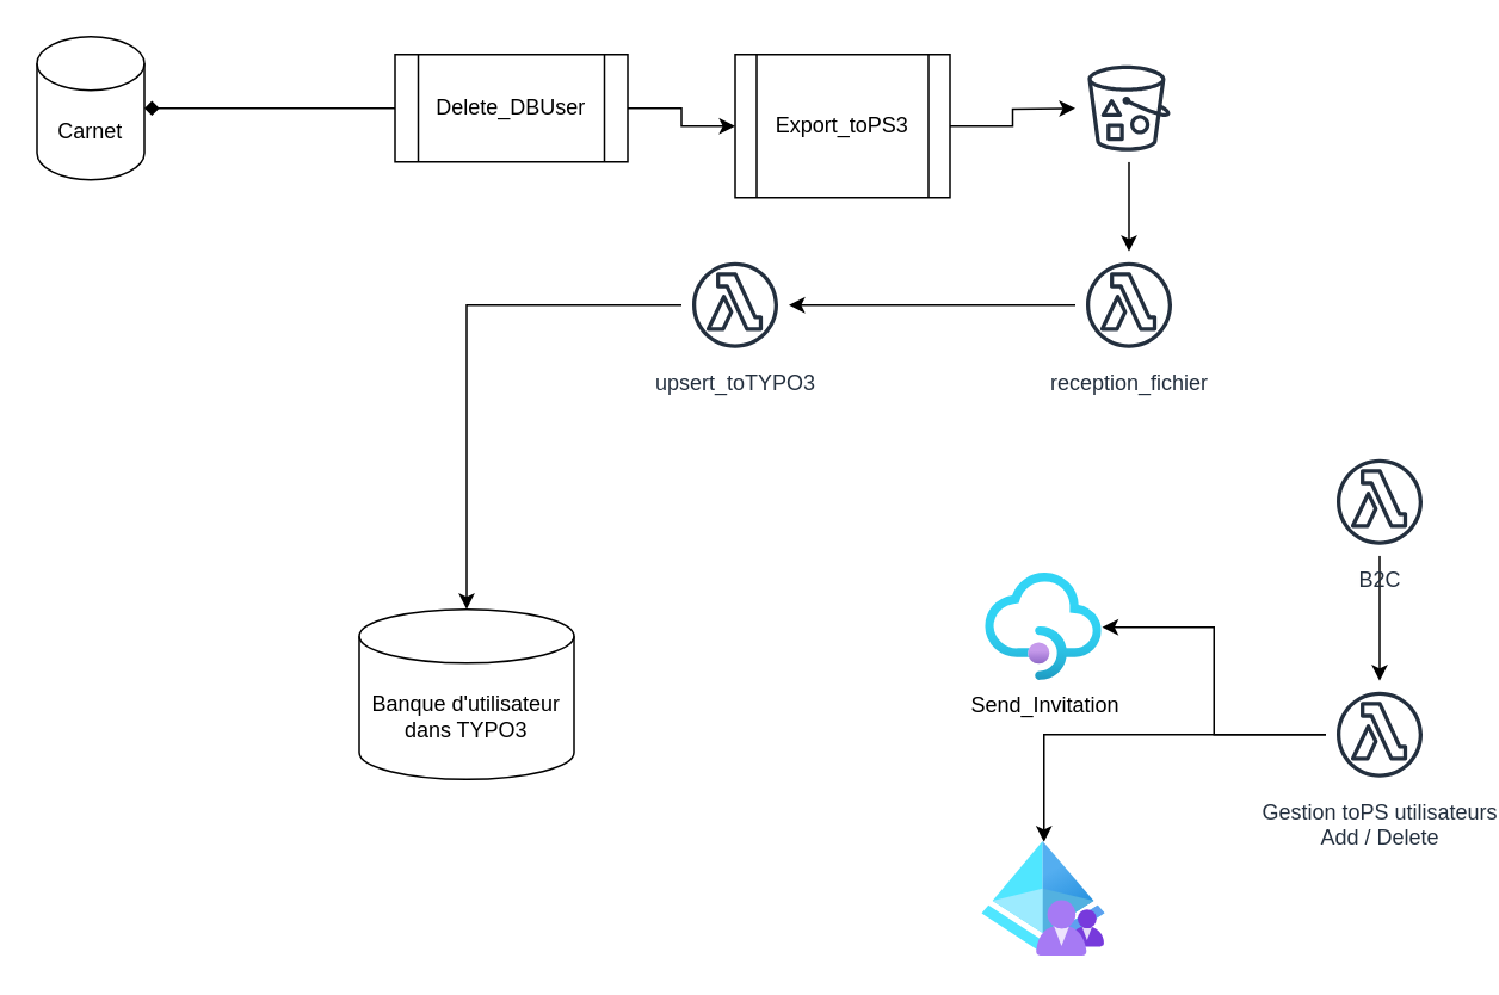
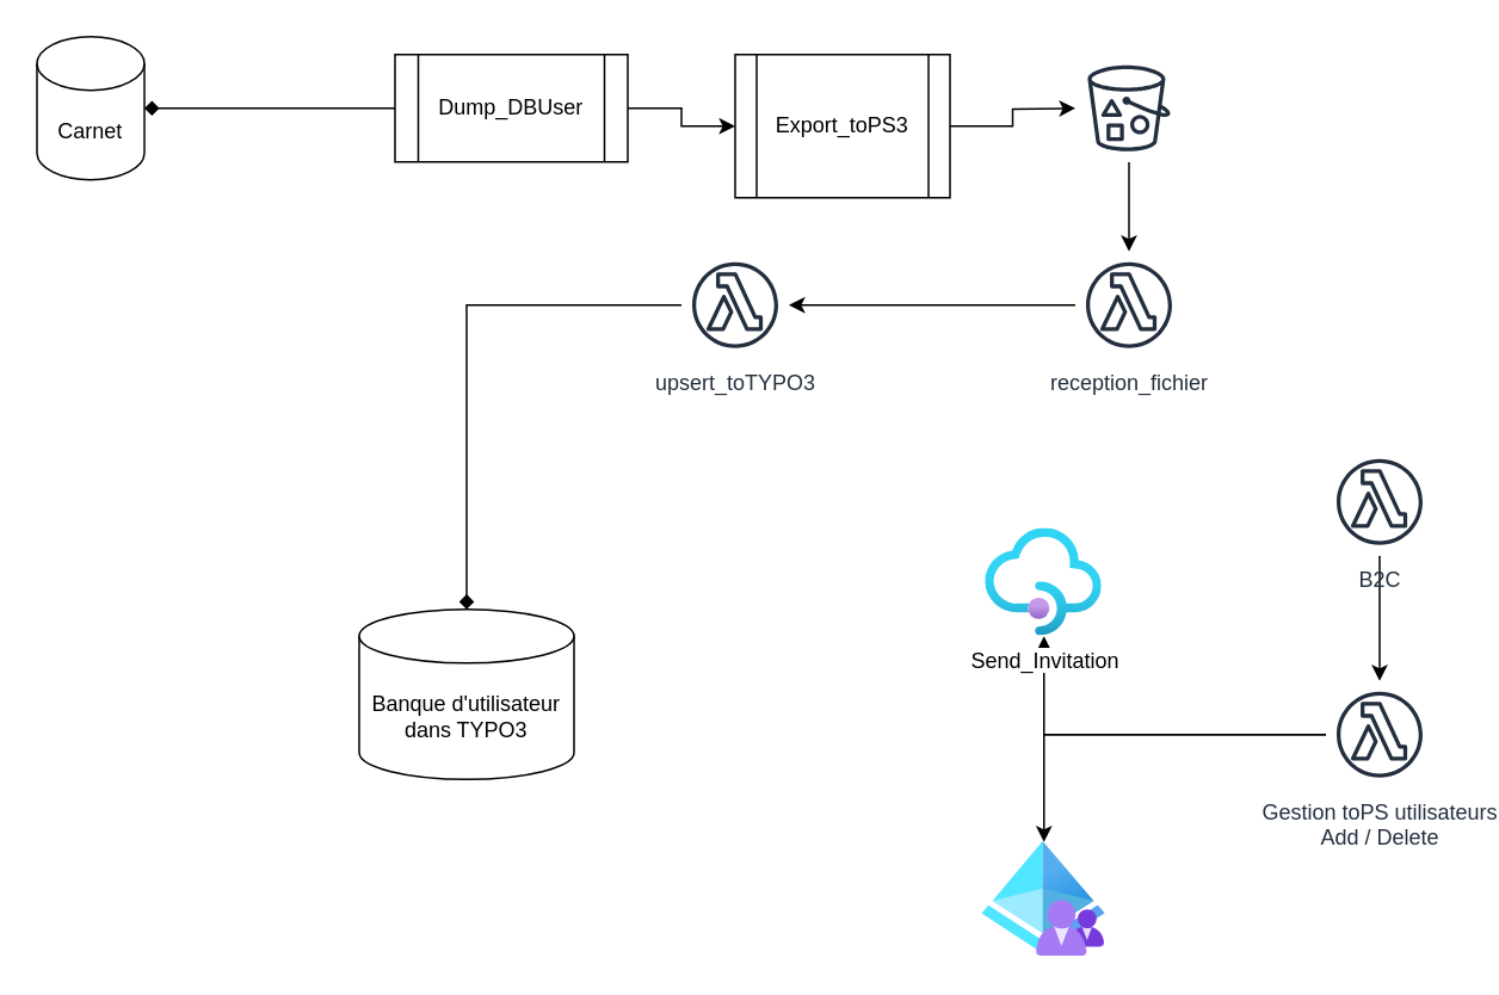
- <mxCell id="4" value="Delete_DBUser" style="shape=process;whiteSpace=wrap;html=1;backgroundOutline=1;" parent="1" vertex="1"><mxGeometry x="220" y="30" width="130" height="60" as="geometry" /></mxCell>
+ <mxCell id="4" value="Dump_DBUser" style="shape=process;whiteSpace=wrap;html=1;backgroundOutline=1;" parent="1" vertex="1"><mxGeometry x="220" y="30" width="130" height="60" as="geometry" /></mxCell>
- <mxCell id="6" style="edgeStyle=orthogonalEdgeStyle;rounded=0;orthogonalLoop=1;jettySize=auto;html=1;" parent="1" source="14" target="5" edge="1"><mxGeometry relative="1" as="geometry"><mxPoint x="100" y="405" as="sourcePoint" /></mxGeometry></mxCell>
+ <mxCell id="6" style="edgeStyle=orthogonalEdgeStyle;rounded=0;orthogonalLoop=1;jettySize=auto;html=1;endArrow=diamond;" parent="1" source="14" target="5" edge="1"><mxGeometry relative="1" as="geometry"><mxPoint x="100" y="405" as="sourcePoint" /></mxGeometry></mxCell>
- <mxCell id="20" value="Send_Invitation" style="aspect=fixed;html=1;points=[];align=center;image;fontSize=12;image=img/lib/azure2/integration/API_Management_Services.svg;" parent="1" vertex="1"><mxGeometry x="550" y="320" width="65" height="60" as="geometry" /></mxCell>
+ <mxCell id="20" value="Send_Invitation" style="aspect=fixed;html=1;points=[];align=center;image;fontSize=12;image=img/lib/azure2/integration/API_Management_Services.svg;" parent="1" vertex="1"><mxGeometry x="550" y="295" width="65" height="60" as="geometry" /></mxCell>
